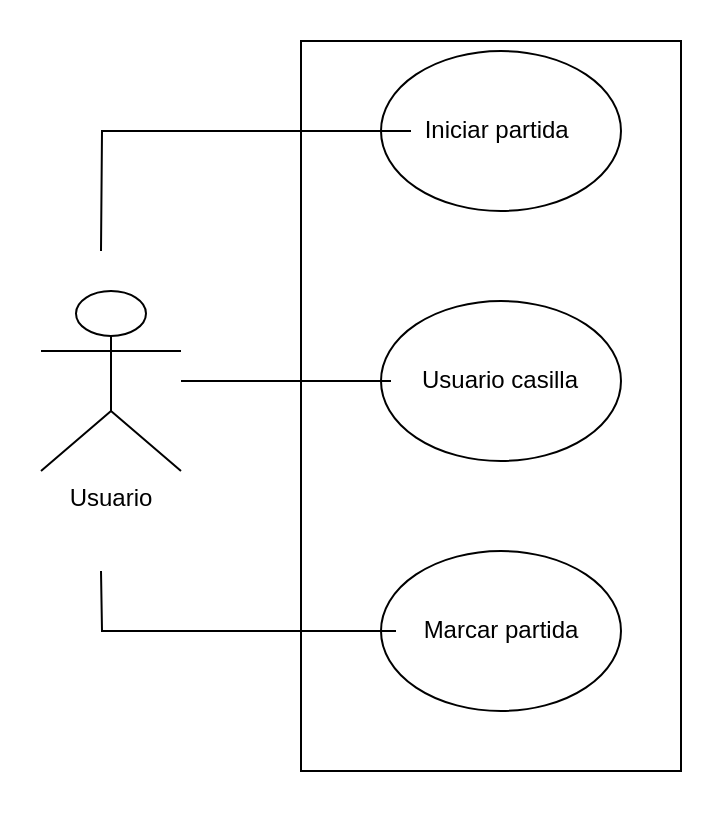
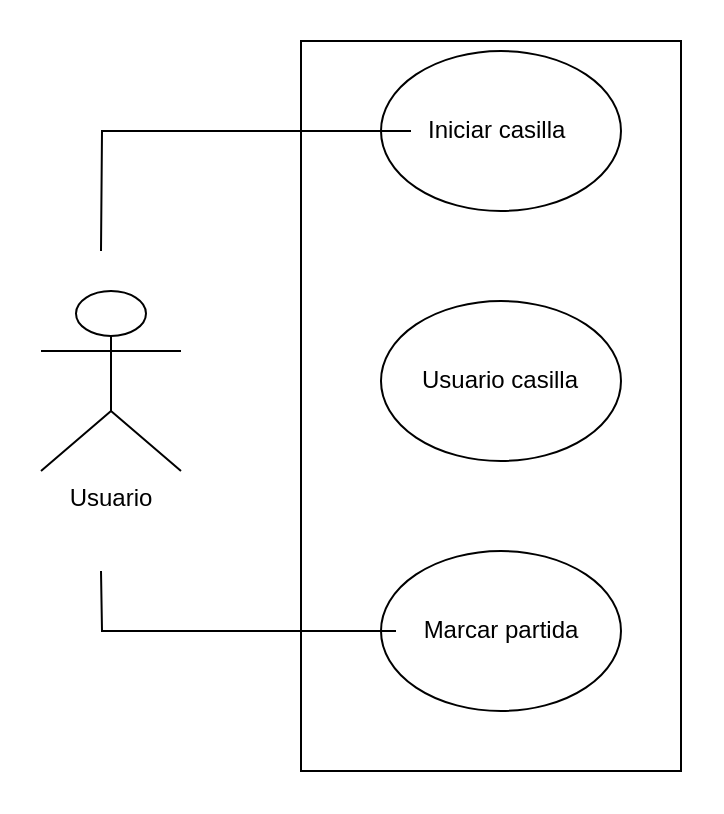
- <mxCell id="8" value="Iniciar partida&amp;nbsp;" style="text;html=1;strokeColor=none;fillColor=none;align=center;verticalAlign=middle;whiteSpace=wrap;rounded=0;" vertex="1" parent="1"><mxGeometry x="205" y="50" width="90" height="30" as="geometry" /></mxCell>
+ <mxCell id="8" value="Iniciar casilla&amp;nbsp;" style="text;html=1;strokeColor=none;fillColor=none;align=center;verticalAlign=middle;whiteSpace=wrap;rounded=0;" vertex="1" parent="1"><mxGeometry x="205" y="50" width="90" height="30" as="geometry" /></mxCell>
- <mxCell id="9" style="edgeStyle=orthogonalEdgeStyle;rounded=0;orthogonalLoop=1;jettySize=auto;html=1;endArrow=none;endFill=0;" edge="1" parent="1" source="10" target="3"><mxGeometry relative="1" as="geometry" /></mxCell>
